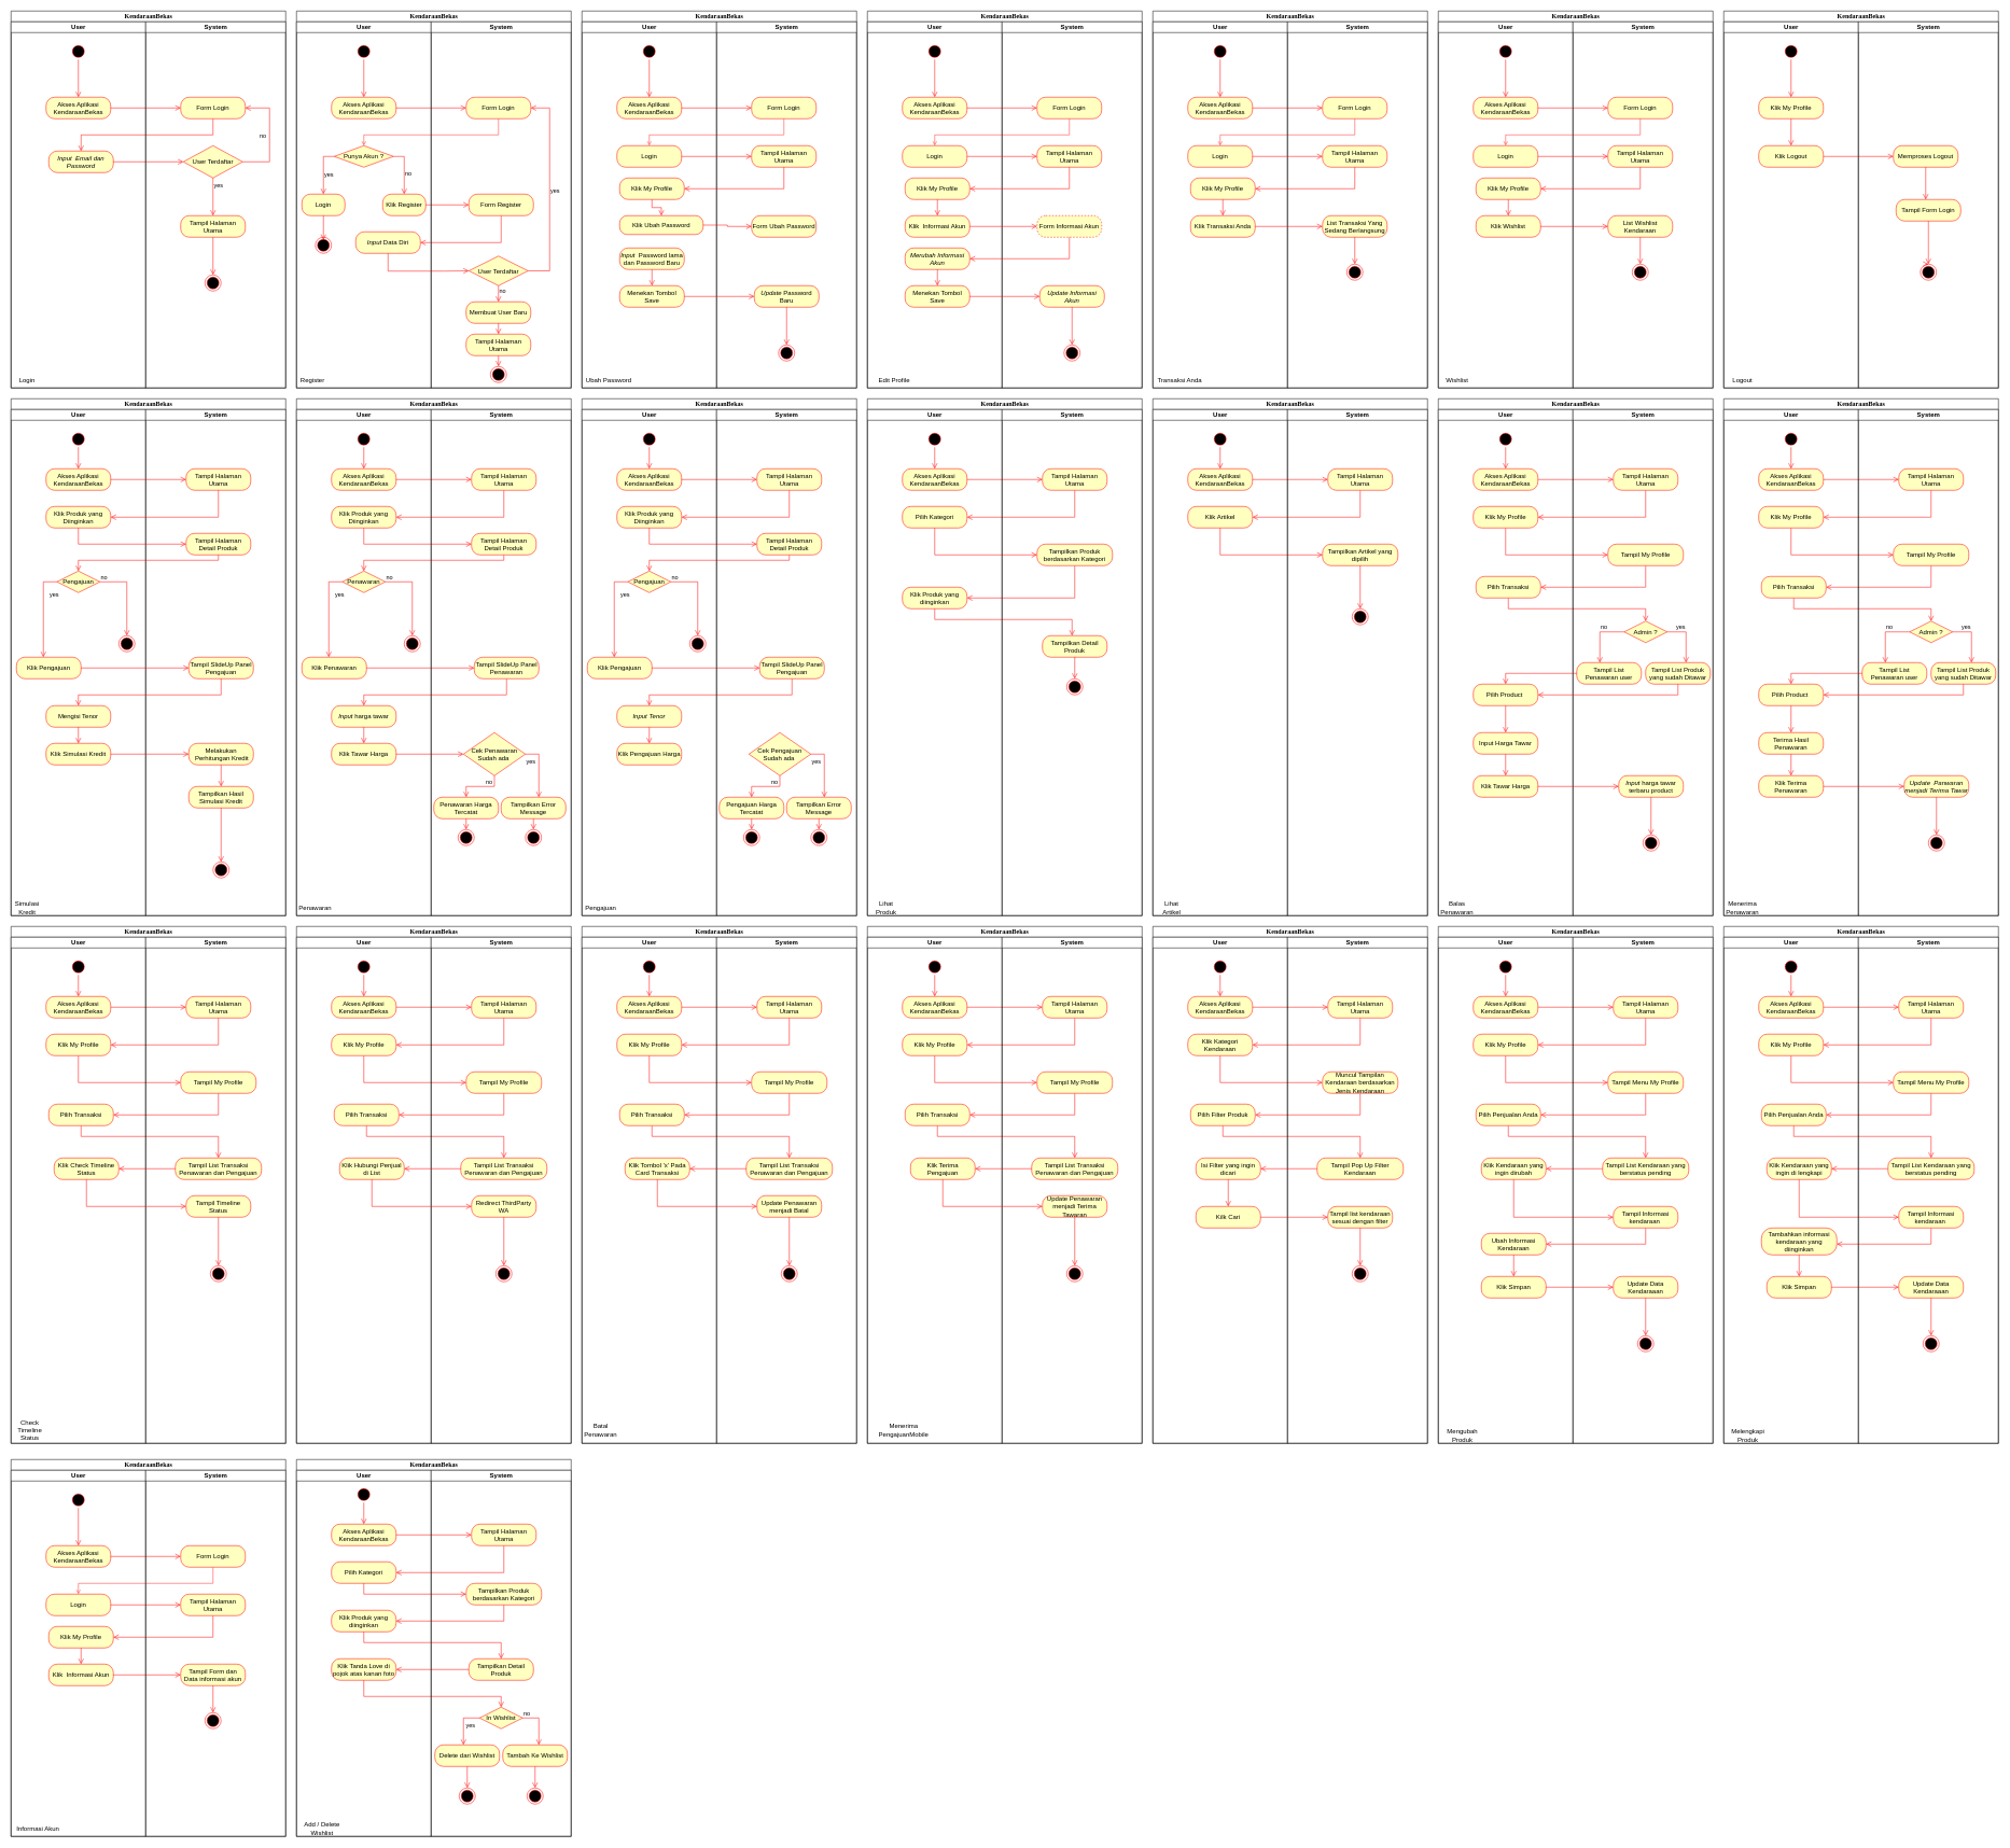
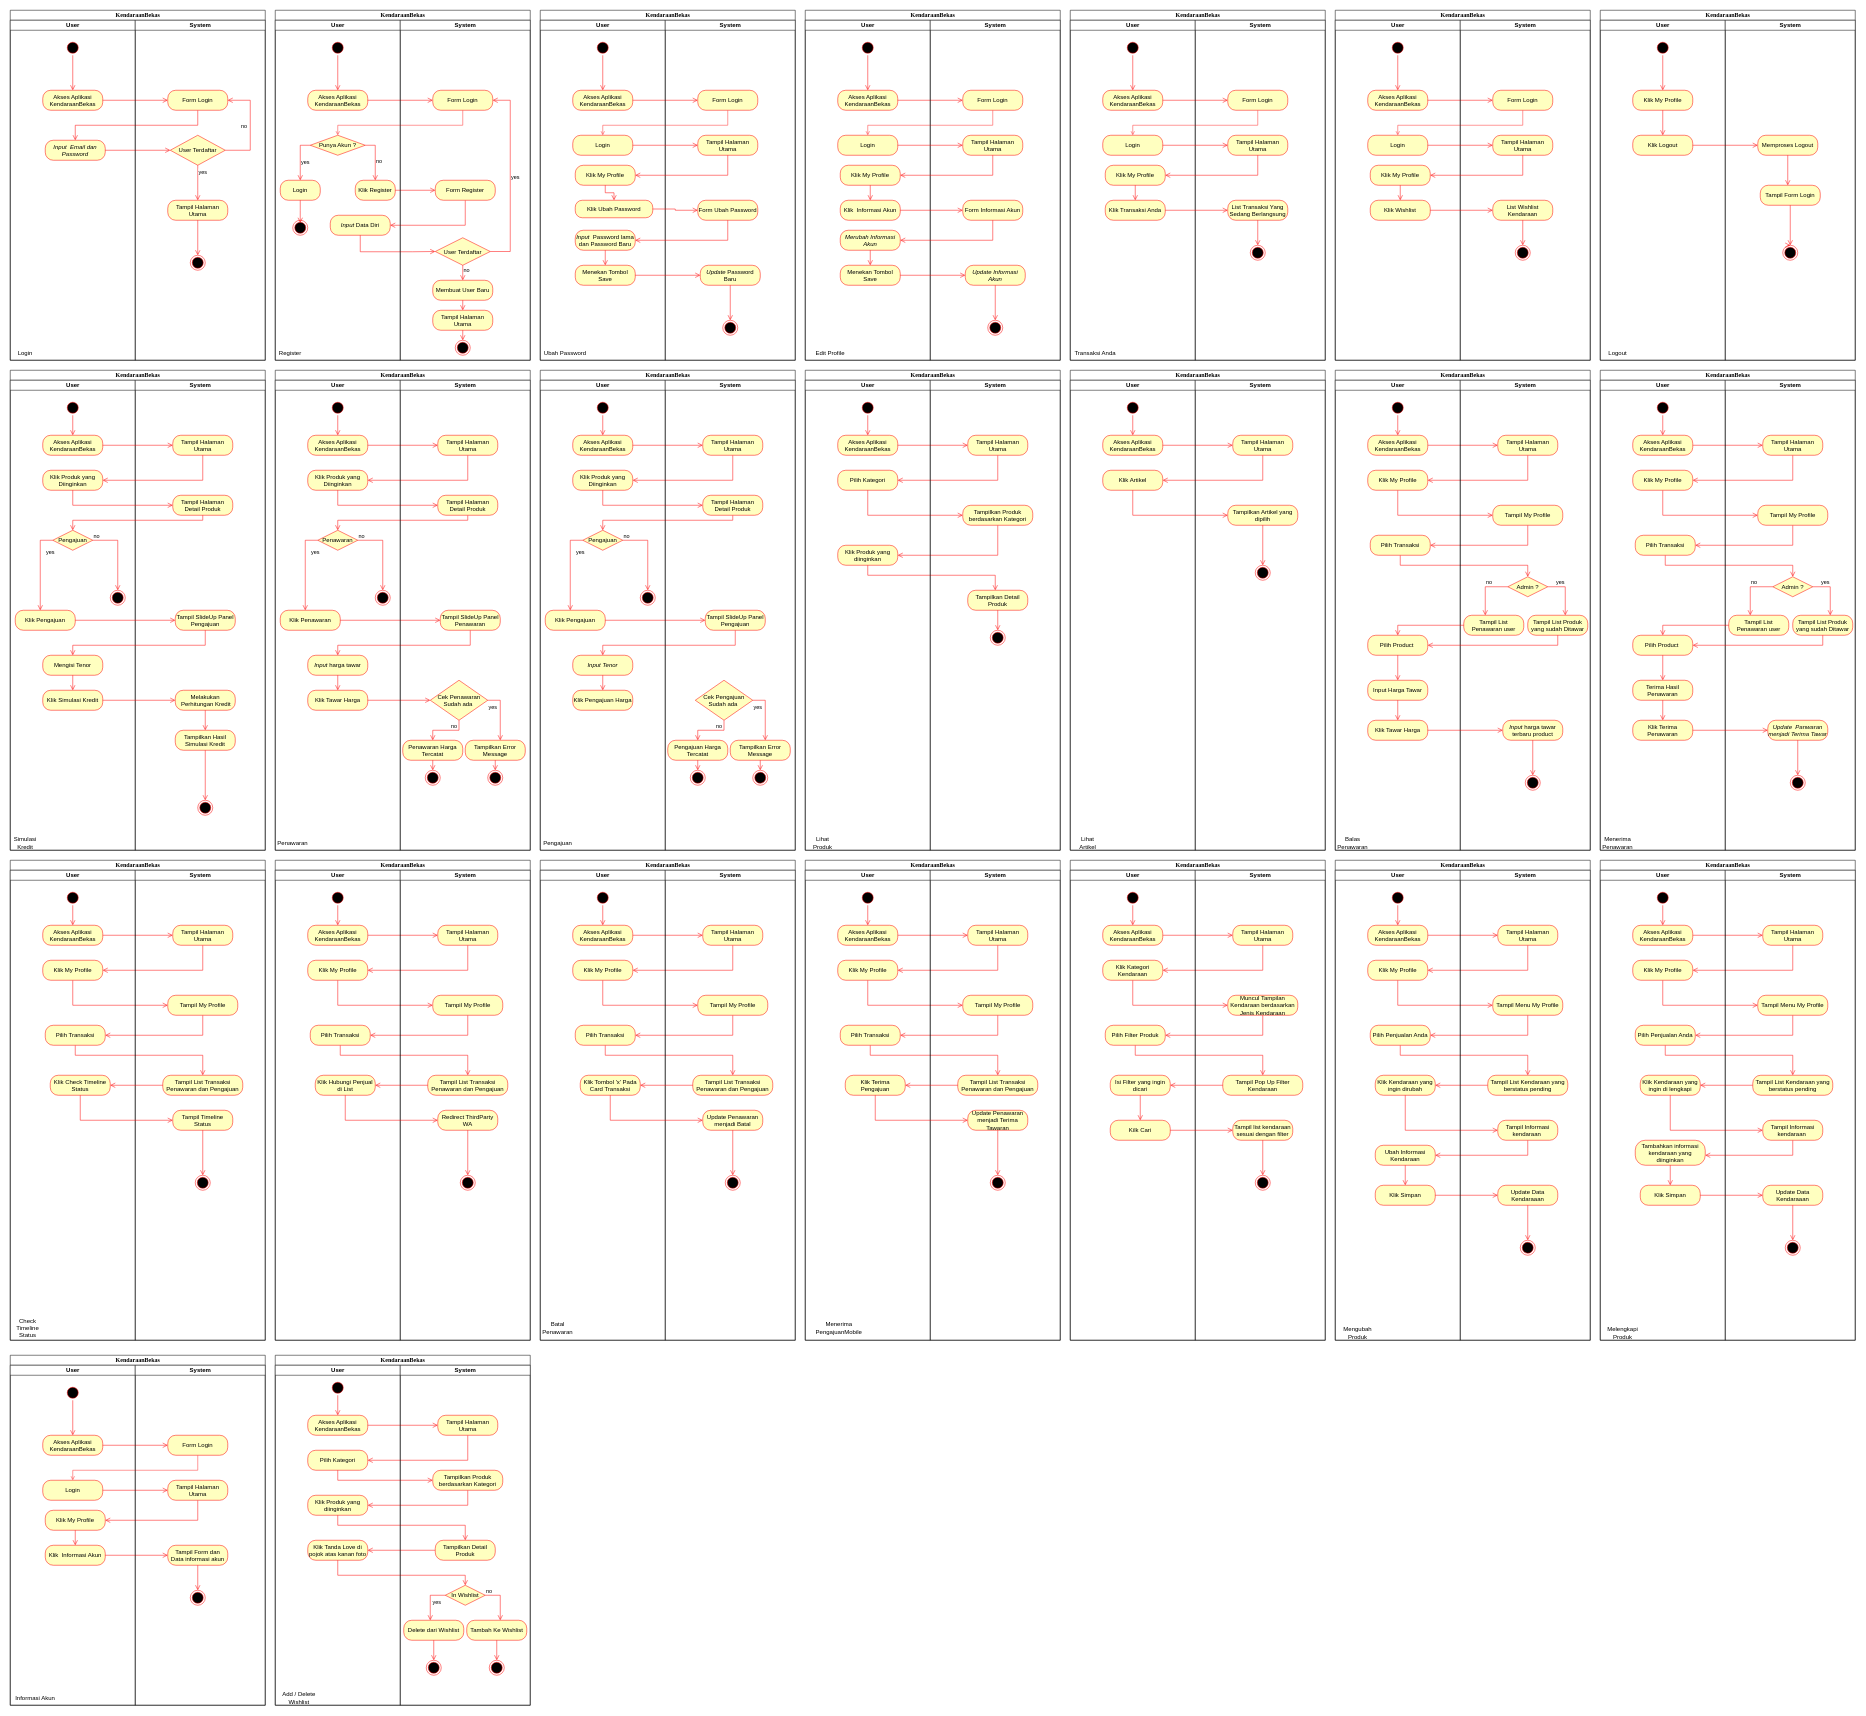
- <mxCell id="95" value="Form Informasi Akun" style="rounded=1;whiteSpace=wrap;html=1;arcSize=40;fontColor=#000000;fillColor=#ffffc0;strokeColor=#ff0000;dashed=1;" parent="92" vertex="1"><mxGeometry x="65" y="360" width="120" height="40" as="geometry" /></mxCell>
+ <mxCell id="95" value="Form Informasi Akun" style="rounded=1;whiteSpace=wrap;html=1;arcSize=40;fontColor=#000000;fillColor=#ffffc0;strokeColor=#ff0000;" parent="92" vertex="1"><mxGeometry x="65" y="360" width="120" height="40" as="geometry" /></mxCell>
+ <mxCell id="75" value="" style="edgeStyle=orthogonalEdgeStyle;html=1;verticalAlign=bottom;endArrow=open;endSize=8;strokeColor=#ff0000;rounded=0;entryX=1;entryY=0.5;entryDx=0;entryDy=0;" parent="50" source="68" target="60" edge="1"><mxGeometry relative="1" as="geometry"><mxPoint x="375" y="460" as="targetPoint" /><Array as="points"><mxPoint x="375" y="460" /></Array></mxGeometry></mxCell>
- <mxCell id="130" value="Wishlist" style="text;html=1;strokeColor=none;fillColor=none;align=center;verticalAlign=middle;whiteSpace=wrap;rounded=0;" parent="126" vertex="1"><mxGeometry y="650" width="70" height="30" as="geometry" /></mxCell>
